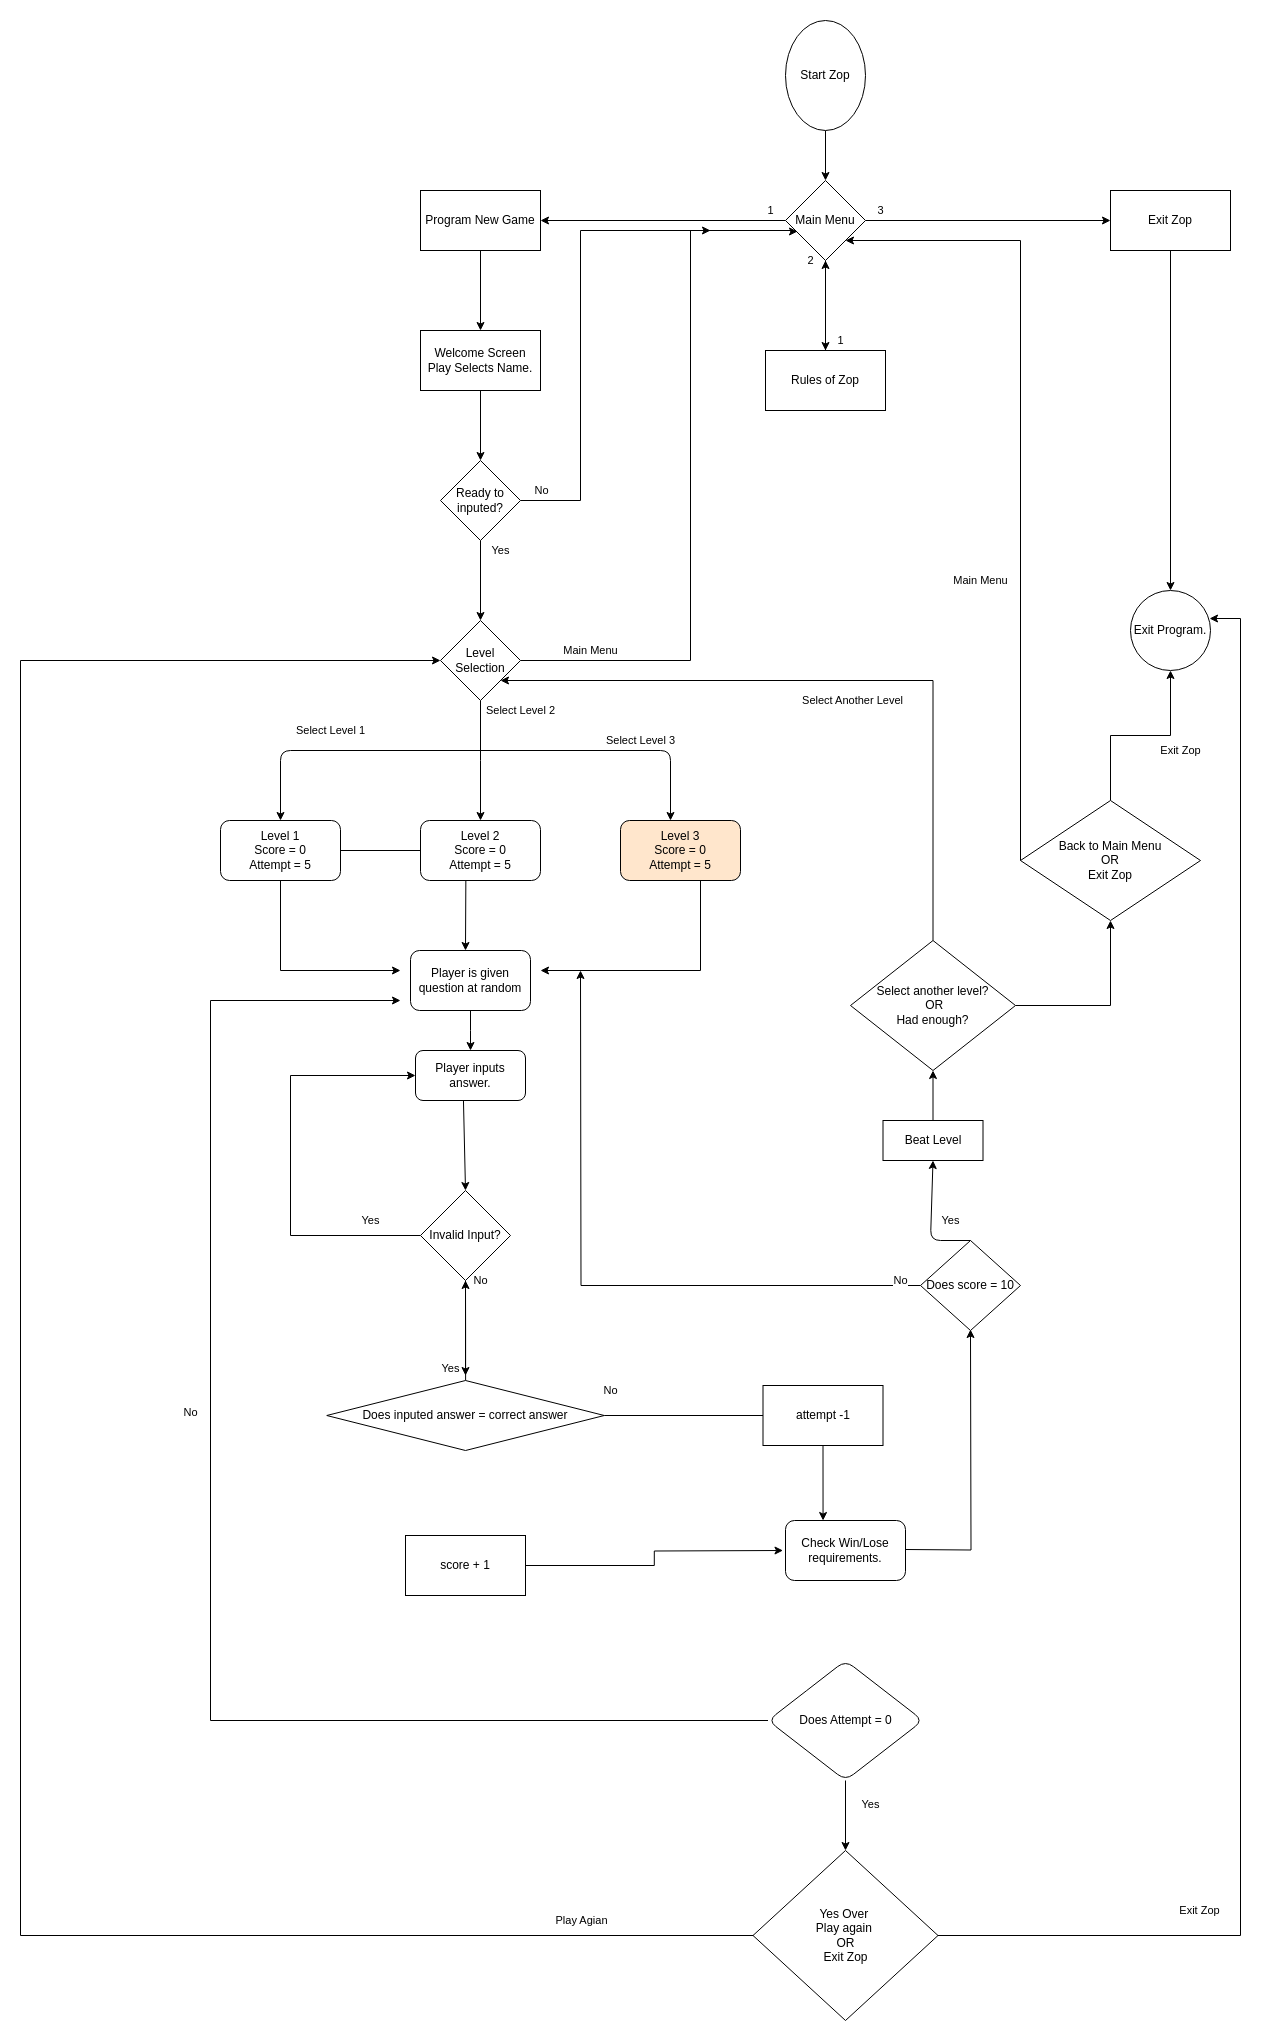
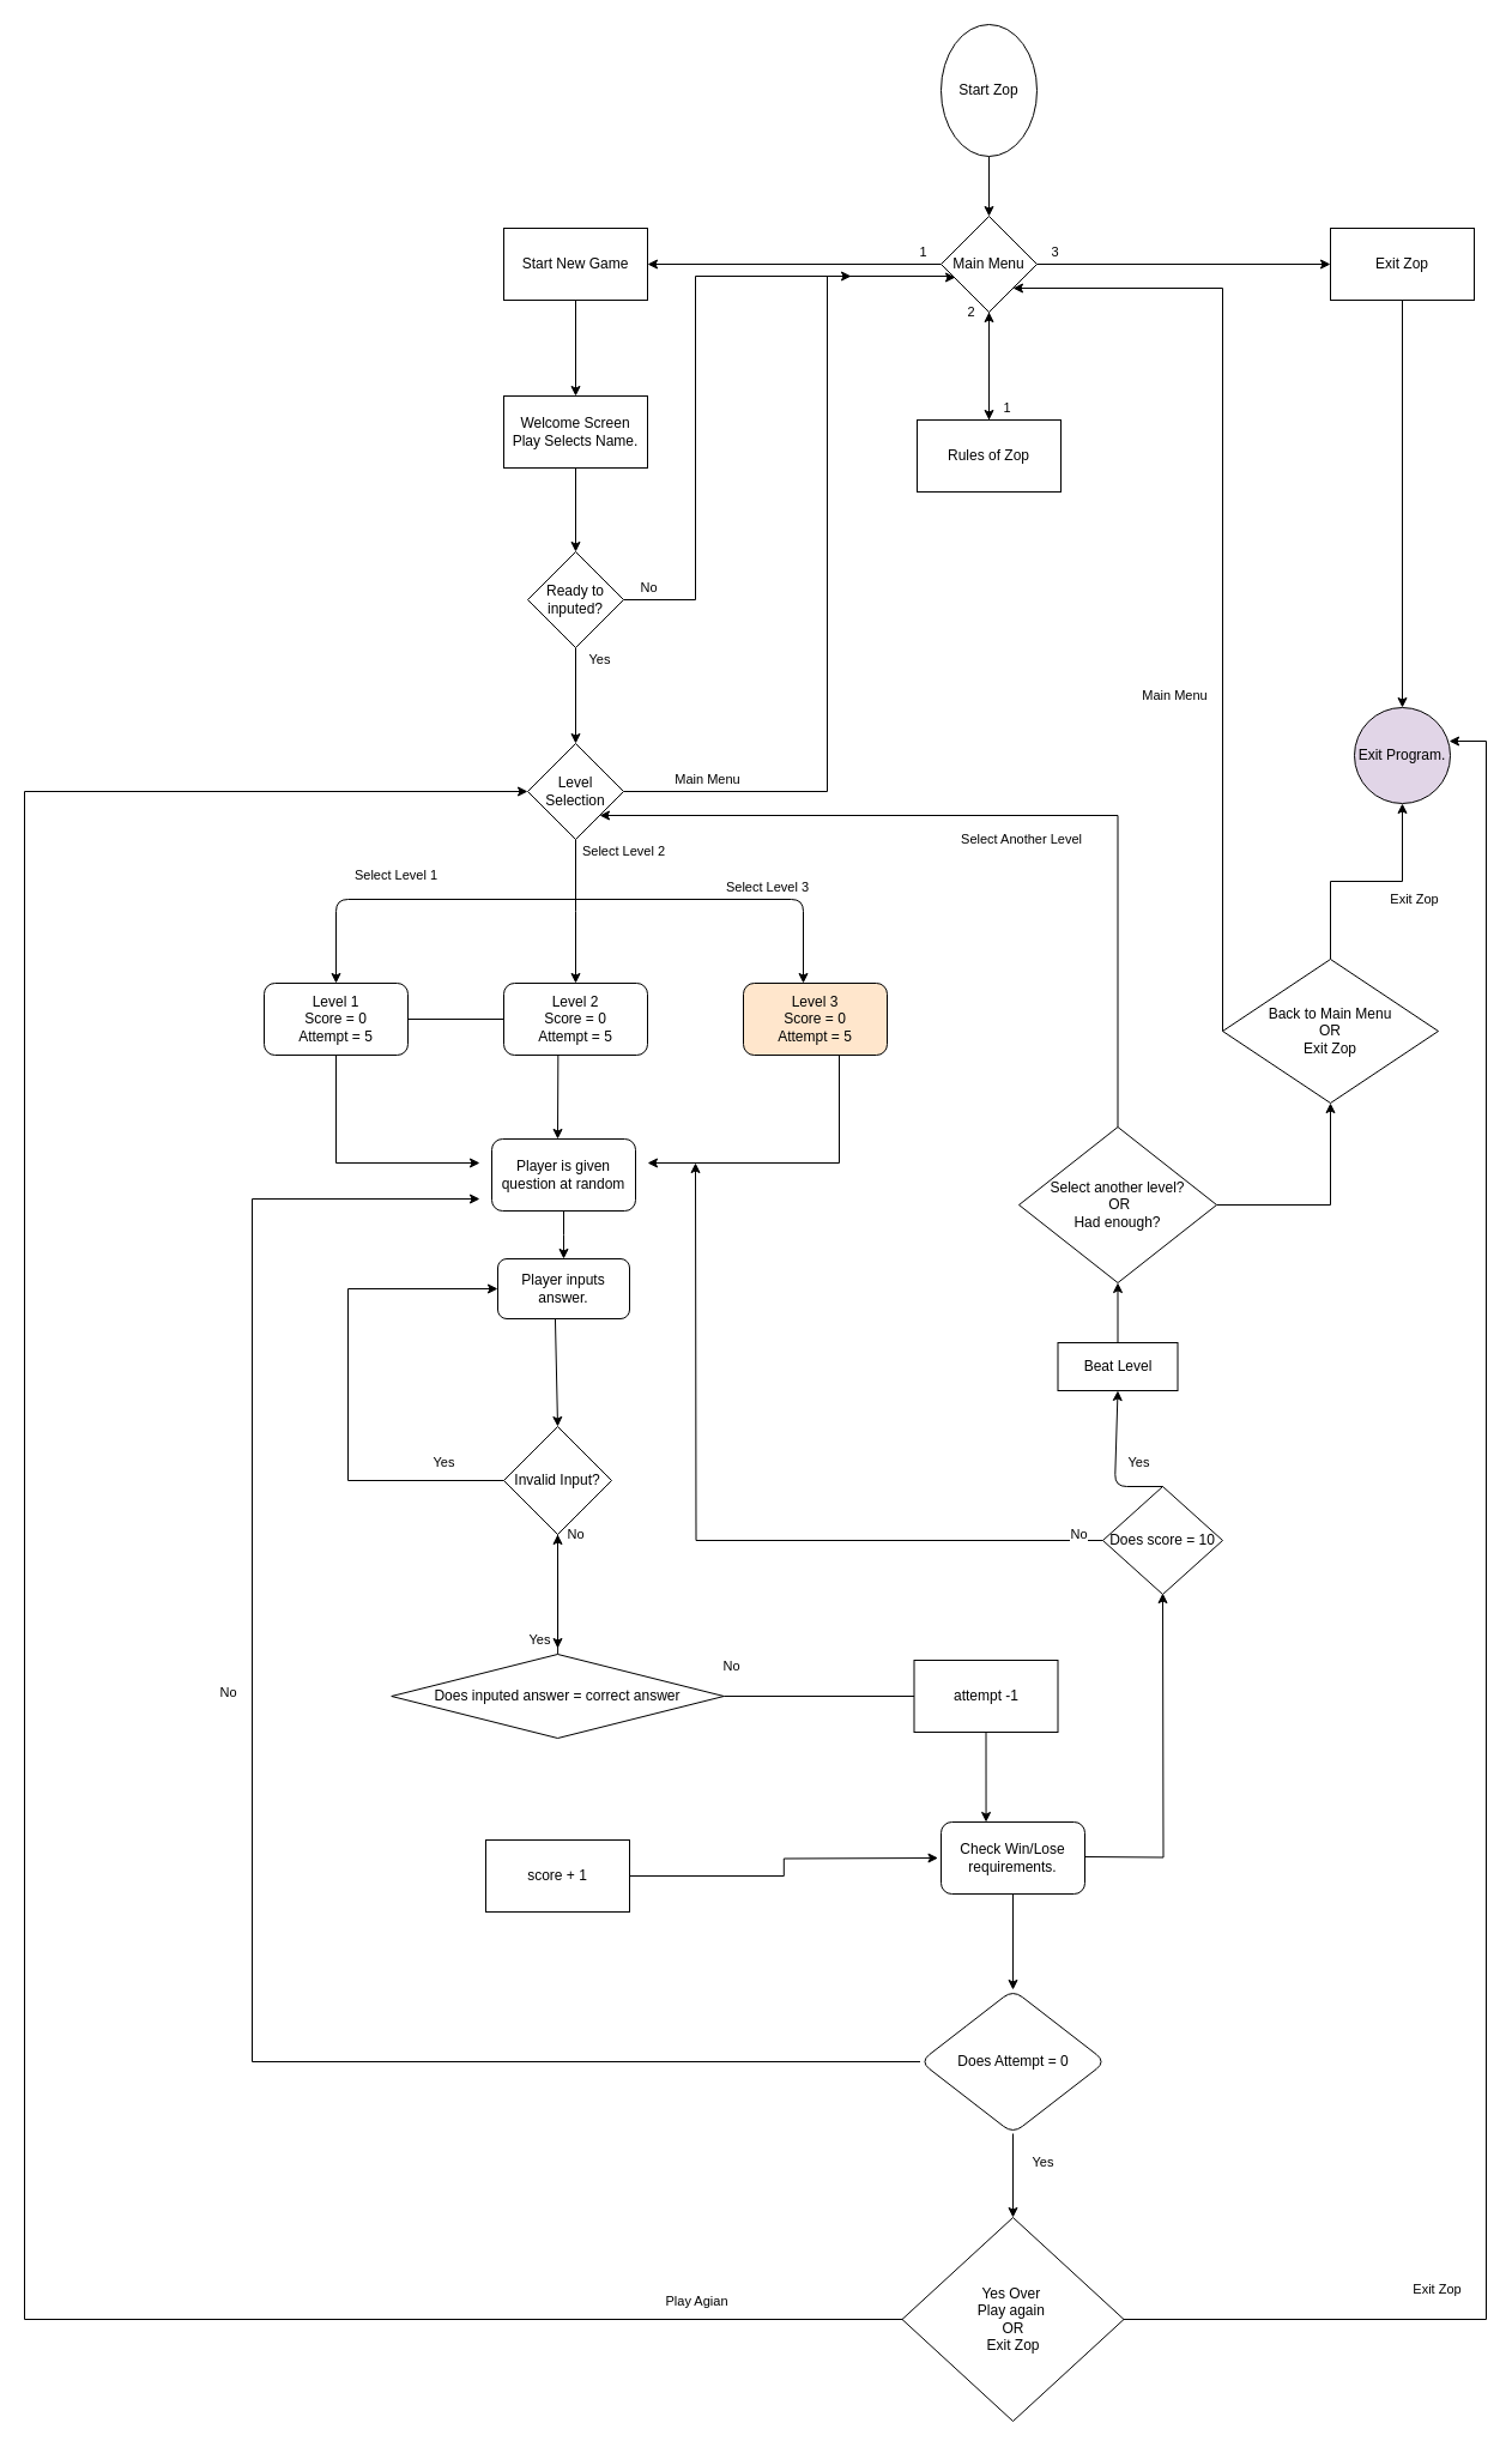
- <mxCell id="10" value="Program New Game" style="whiteSpace=wrap;html=1;" vertex="1" parent="1"><mxGeometry x="420" y="190" width="120" height="60" as="geometry" /></mxCell>
+ <mxCell id="10" value="Start New Game" style="whiteSpace=wrap;html=1;" vertex="1" parent="1"><mxGeometry x="420" y="190" width="120" height="60" as="geometry" /></mxCell>
- <mxCell id="13" value="Exit Program." style="ellipse;whiteSpace=wrap;html=1;aspect=fixed;" vertex="1" parent="1"><mxGeometry x="1130" y="590" width="80" height="80" as="geometry" /></mxCell>
+ <mxCell id="13" value="Exit Program." style="ellipse;whiteSpace=wrap;html=1;aspect=fixed;fillColor=#e1d5e7;" vertex="1" parent="1"><mxGeometry x="1130" y="590" width="80" height="80" as="geometry" /></mxCell>
+ <mxCell id="46" value="" style="edgeStyle=orthogonalEdgeStyle;rounded=0;orthogonalLoop=1;jettySize=auto;html=1;" edge="1" parent="1" source="47" target="60"><mxGeometry relative="1" as="geometry" /></mxCell>
